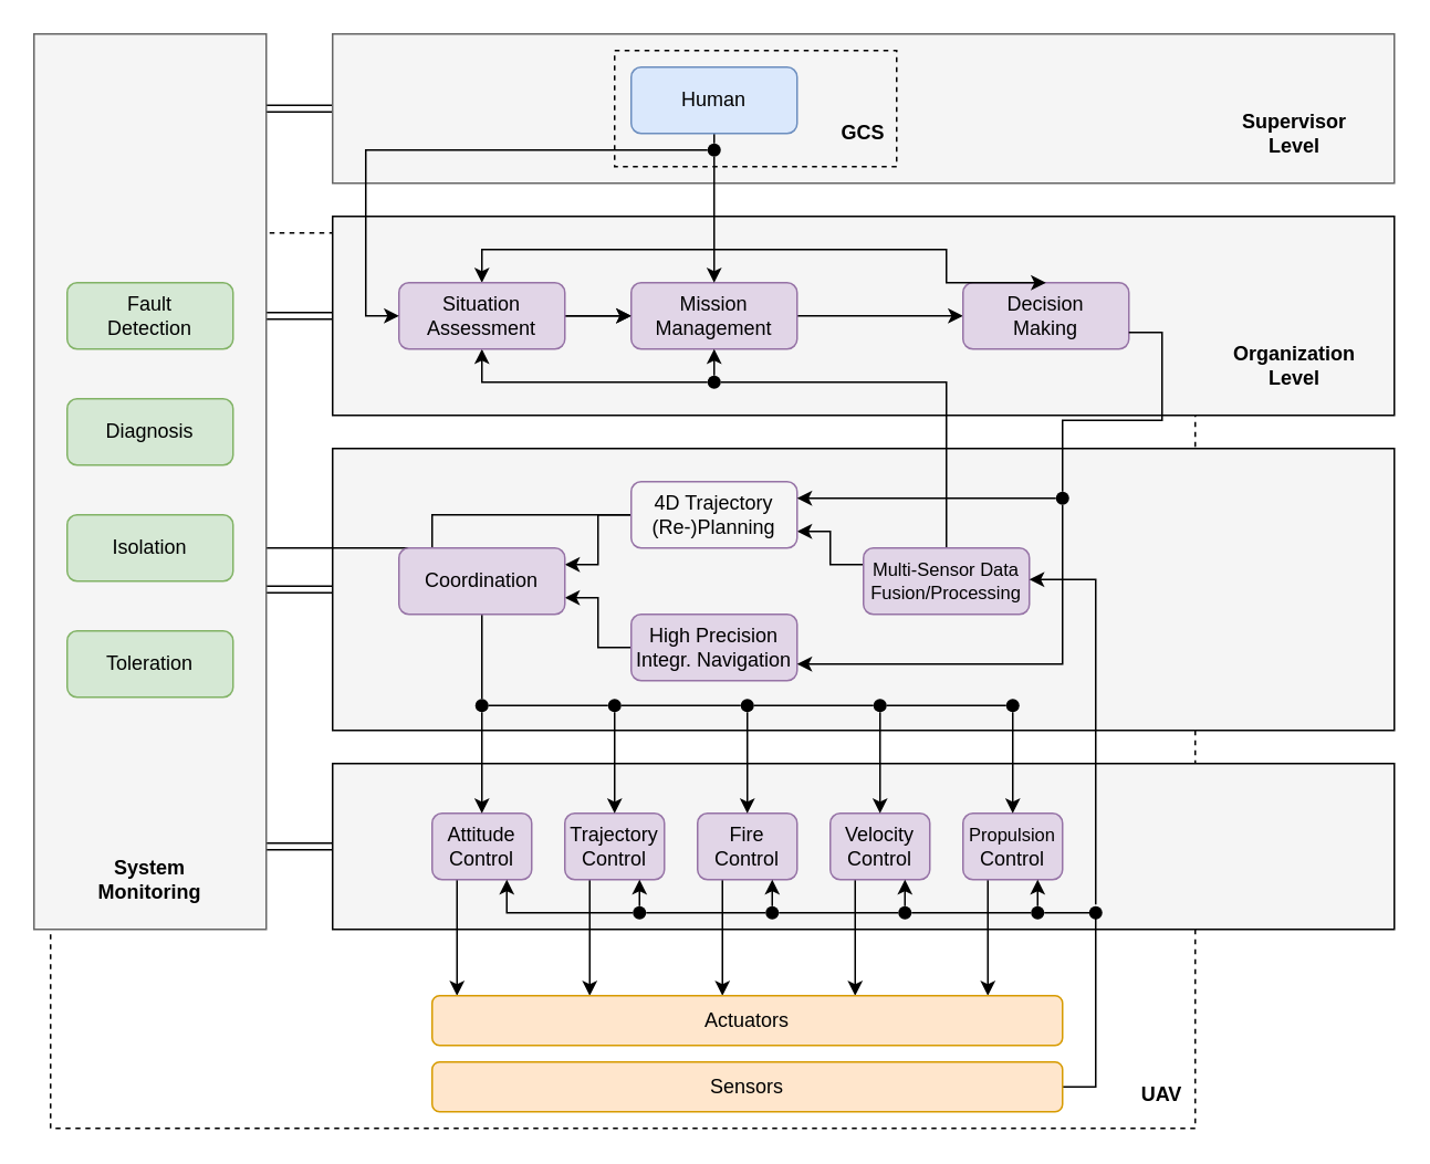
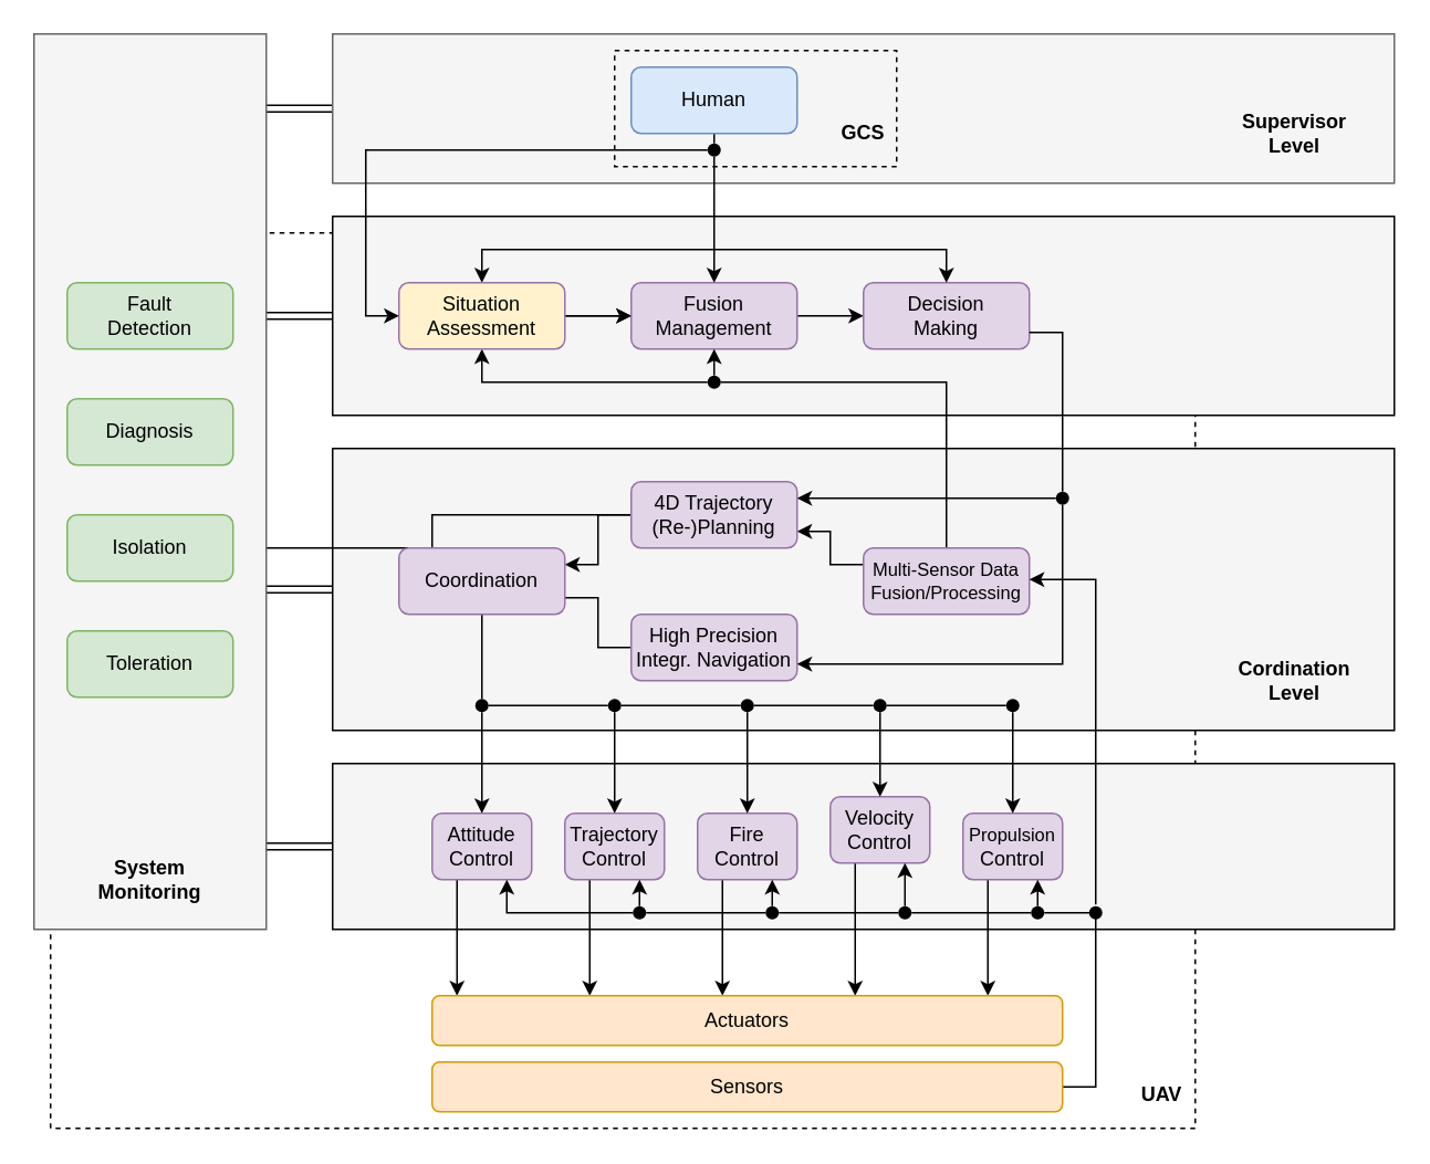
- <mxCell id="69" value="&lt;div&gt;Situation &lt;br&gt;&lt;/div&gt;&lt;div&gt;Assessment&lt;/div&gt;" style="rounded=1;whiteSpace=wrap;html=1;fillColor=#e1d5e7;strokeColor=#9673a6;" parent="1" vertex="1"><mxGeometry x="240" y="170" width="100" height="40" as="geometry" /></mxCell>
+ <mxCell id="69" value="&lt;div&gt;Situation &lt;br&gt;&lt;/div&gt;&lt;div&gt;Assessment&lt;/div&gt;" style="rounded=1;whiteSpace=wrap;html=1;fillColor=#fff2cc;strokeColor=#9673a6;" parent="1" vertex="1"><mxGeometry x="240" y="170" width="100" height="40" as="geometry" /></mxCell>
- <mxCell id="14" value="&lt;div&gt;Mission&lt;/div&gt;&lt;div&gt;Management&lt;/div&gt;" style="rounded=1;whiteSpace=wrap;html=1;fillColor=#e1d5e7;strokeColor=#9673a6;" parent="1" vertex="1"><mxGeometry x="380" y="170" width="100" height="40" as="geometry" /></mxCell>
+ <mxCell id="14" value="&lt;div&gt;Fusion&lt;/div&gt;&lt;div&gt;Management&lt;/div&gt;" style="rounded=1;whiteSpace=wrap;html=1;fillColor=#e1d5e7;strokeColor=#9673a6;" parent="1" vertex="1"><mxGeometry x="380" y="170" width="100" height="40" as="geometry" /></mxCell>
- <mxCell id="18" value="&lt;div&gt;Decision&lt;/div&gt;&lt;div&gt;Making&lt;br&gt;&lt;/div&gt;" style="rounded=1;whiteSpace=wrap;html=1;fillColor=#e1d5e7;strokeColor=#9673a6;" parent="1" vertex="1"><mxGeometry x="580" y="170" width="100" height="40" as="geometry" /></mxCell>
+ <mxCell id="18" value="&lt;div&gt;Decision&lt;/div&gt;&lt;div&gt;Making&lt;br&gt;&lt;/div&gt;" style="rounded=1;whiteSpace=wrap;html=1;fillColor=#e1d5e7;strokeColor=#9673a6;" parent="1" vertex="1"><mxGeometry x="520" y="170" width="100" height="40" as="geometry" /></mxCell>
- <mxCell id="19" value="&lt;div&gt;&lt;b&gt;Organization&lt;/b&gt;&lt;/div&gt;&lt;div&gt;&lt;b&gt;Level&lt;/b&gt;&lt;/div&gt;" style="text;html=1;strokeColor=none;fillColor=none;align=center;verticalAlign=middle;whiteSpace=wrap;rounded=0;" parent="1" vertex="1"><mxGeometry x="720" y="190" width="120" height="60" as="geometry" /></mxCell>
- <mxCell id="22" value="&lt;div&gt;4D Trajectory&lt;/div&gt;&lt;div&gt;(Re-)Planning&lt;/div&gt;" style="rounded=1;whiteSpace=wrap;html=1;fillColor=#f5f5f5;strokeColor=#9673a6;" parent="1" vertex="1"><mxGeometry x="380" y="290" width="100" height="40" as="geometry" /></mxCell>
+ <mxCell id="22" value="&lt;div&gt;4D Trajectory&lt;/div&gt;&lt;div&gt;(Re-)Planning&lt;/div&gt;" style="rounded=1;whiteSpace=wrap;html=1;fillColor=#e1d5e7;strokeColor=#9673a6;" parent="1" vertex="1"><mxGeometry x="380" y="290" width="100" height="40" as="geometry" /></mxCell>
- <mxCell id="23" value="" style="edgeStyle=orthogonalEdgeStyle;rounded=0;orthogonalLoop=1;jettySize=auto;html=1;startArrow=none;startFill=0;endArrow=classic;endFill=1;entryX=1;entryY=0.75;entryDx=0;entryDy=0;" parent="1" source="24" target="26" edge="1"><mxGeometry relative="1" as="geometry"><mxPoint x="440" y="390" as="targetPoint" /></mxGeometry></mxCell>
+ <mxCell id="23" value="" style="edgeStyle=orthogonalEdgeStyle;rounded=0;orthogonalLoop=1;jettySize=auto;html=1;startArrow=none;startFill=0;endArrow=none;endFill=1;entryX=1;entryY=0.75;entryDx=0;entryDy=0;" parent="1" source="24" target="26" edge="1"><mxGeometry relative="1" as="geometry"><mxPoint x="440" y="390" as="targetPoint" /></mxGeometry></mxCell>
+ <mxCell id="27" value="&lt;b&gt;Cordination&lt;/b&gt;&lt;div&gt;&lt;b&gt;Level&lt;/b&gt;&lt;/div&gt;" style="text;html=1;strokeColor=none;fillColor=none;align=center;verticalAlign=middle;whiteSpace=wrap;rounded=0;" parent="1" vertex="1"><mxGeometry x="720" y="380" width="120" height="60" as="geometry" /></mxCell>
- <mxCell id="35" value="&lt;div&gt;Velocity &lt;br&gt;&lt;/div&gt;&lt;div&gt;Control&lt;/div&gt;" style="rounded=1;whiteSpace=wrap;html=1;fillColor=#e1d5e7;strokeColor=#9673a6;" parent="1" vertex="1"><mxGeometry x="500" y="490" width="60" height="40" as="geometry" /></mxCell>
+ <mxCell id="35" value="&lt;div&gt;Velocity &lt;br&gt;&lt;/div&gt;&lt;div&gt;Control&lt;/div&gt;" style="rounded=1;whiteSpace=wrap;html=1;fillColor=#e1d5e7;strokeColor=#9673a6;" parent="1" vertex="1"><mxGeometry x="500" y="480" width="60" height="40" as="geometry" /></mxCell>
